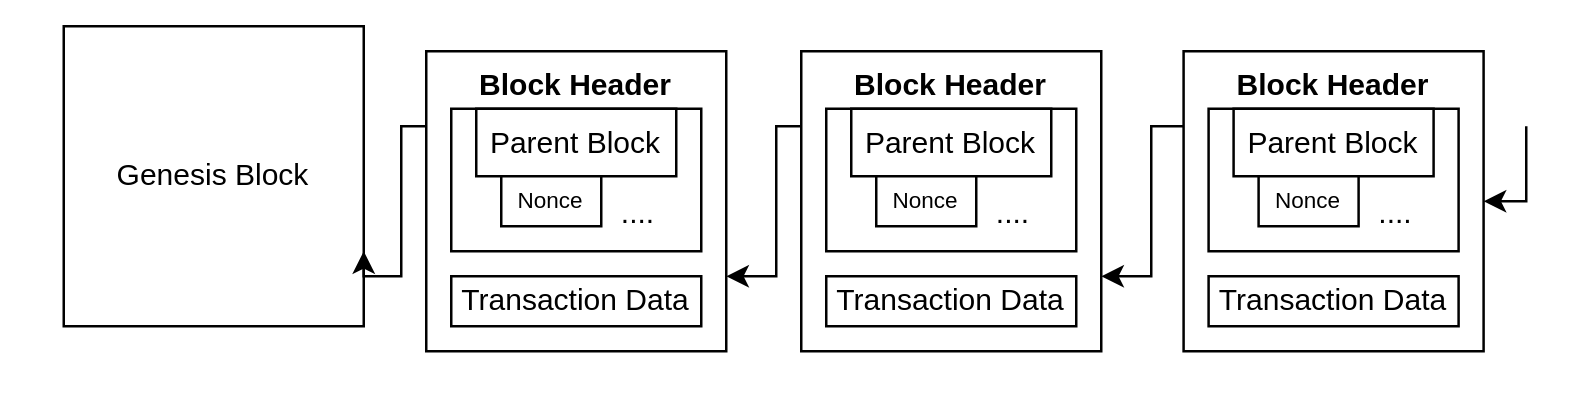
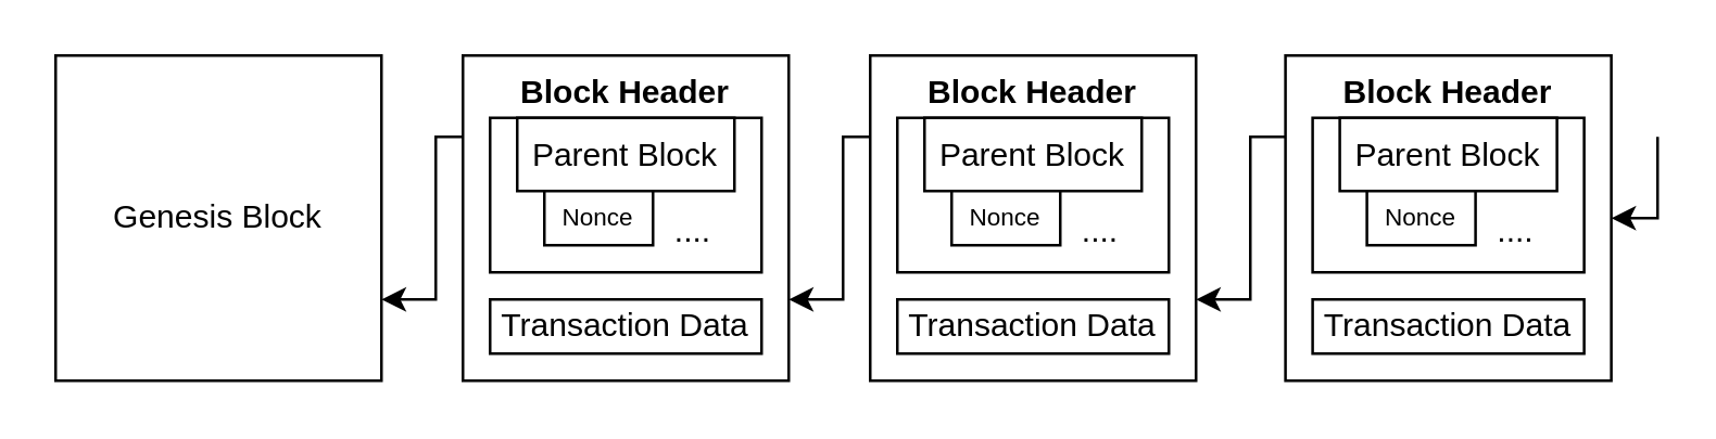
- <mxCell id="2" value="Genesis Block" style="whiteSpace=wrap;html=1;aspect=fixed;" vertex="1" parent="1"><mxGeometry x="25" y="10" width="120" height="120" as="geometry" /></mxCell>
+ <mxCell id="2" value="Genesis Block" style="whiteSpace=wrap;html=1;aspect=fixed;" vertex="1" parent="1"><mxGeometry x="20" y="20" width="120" height="120" as="geometry" /></mxCell>
